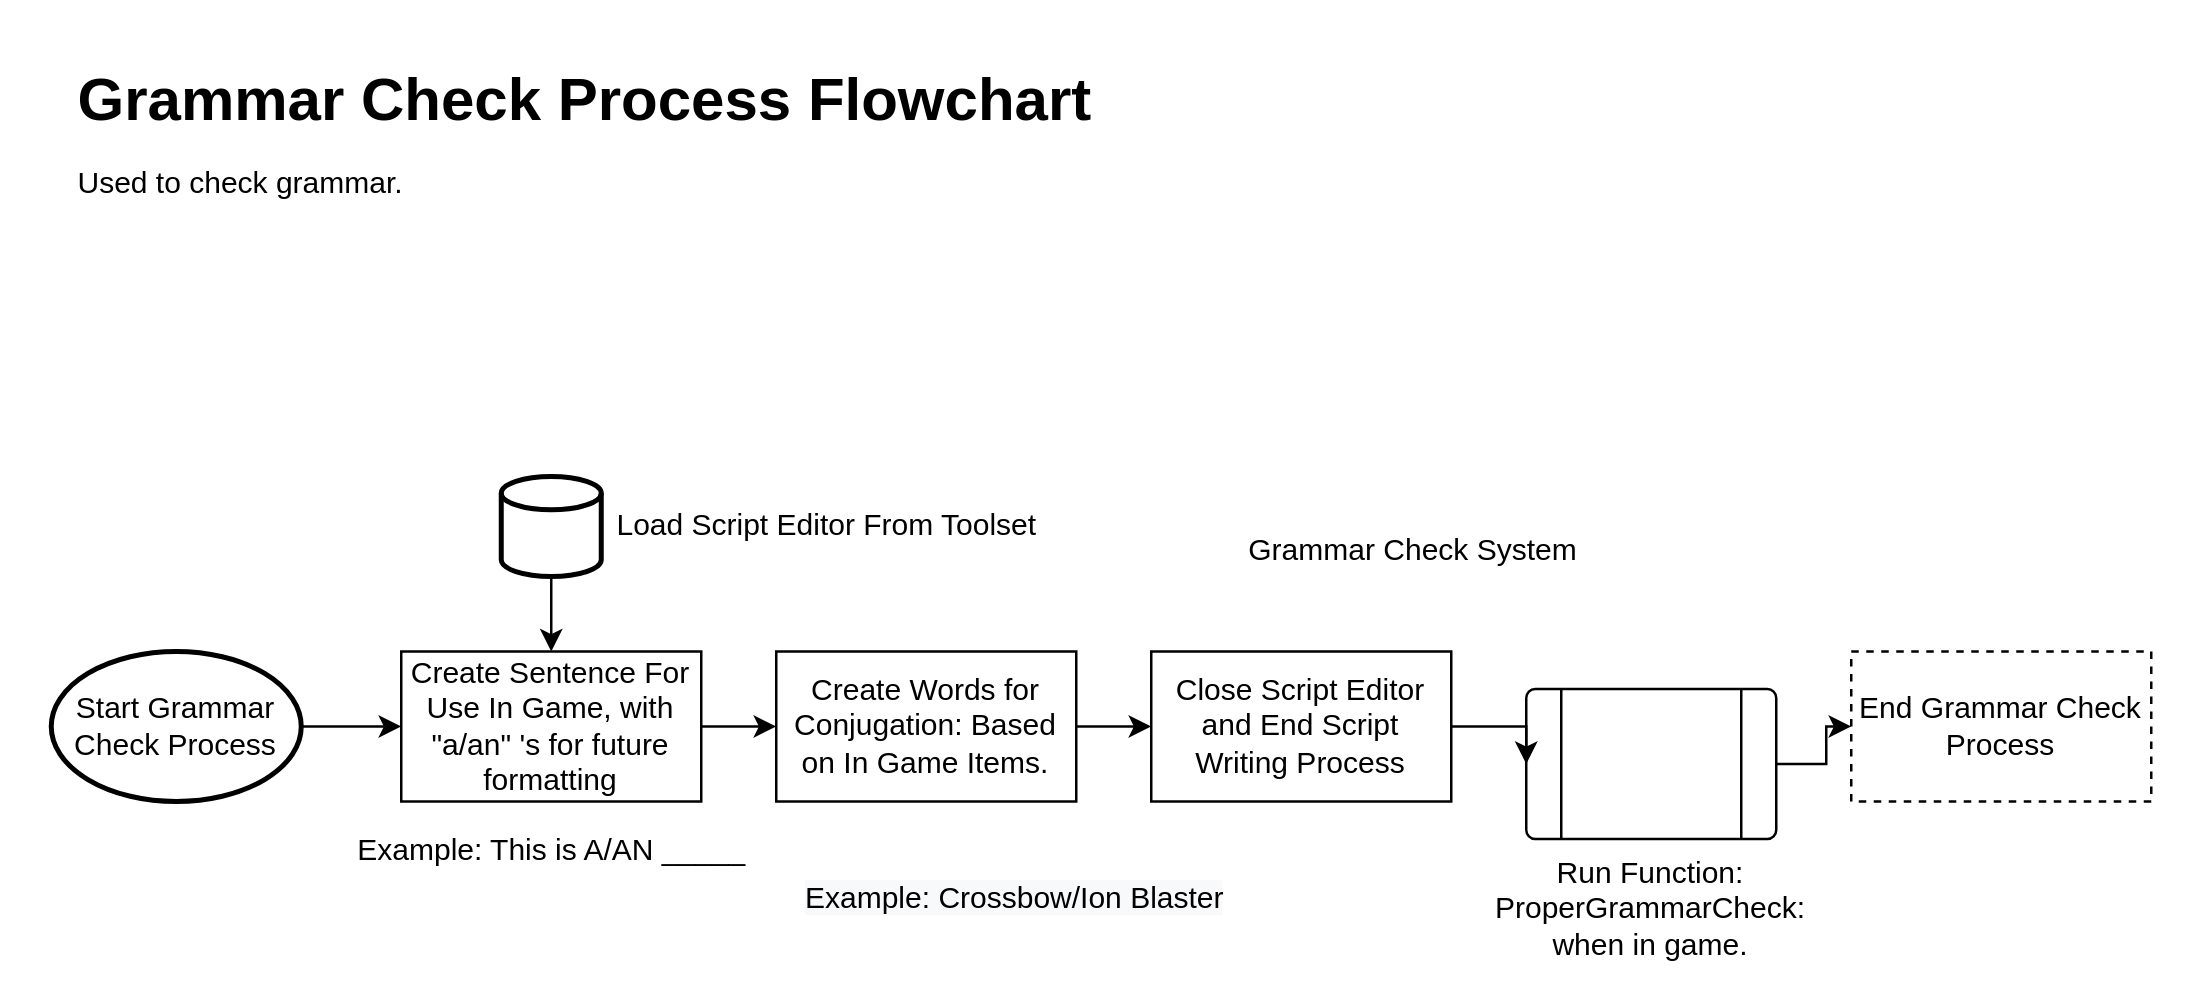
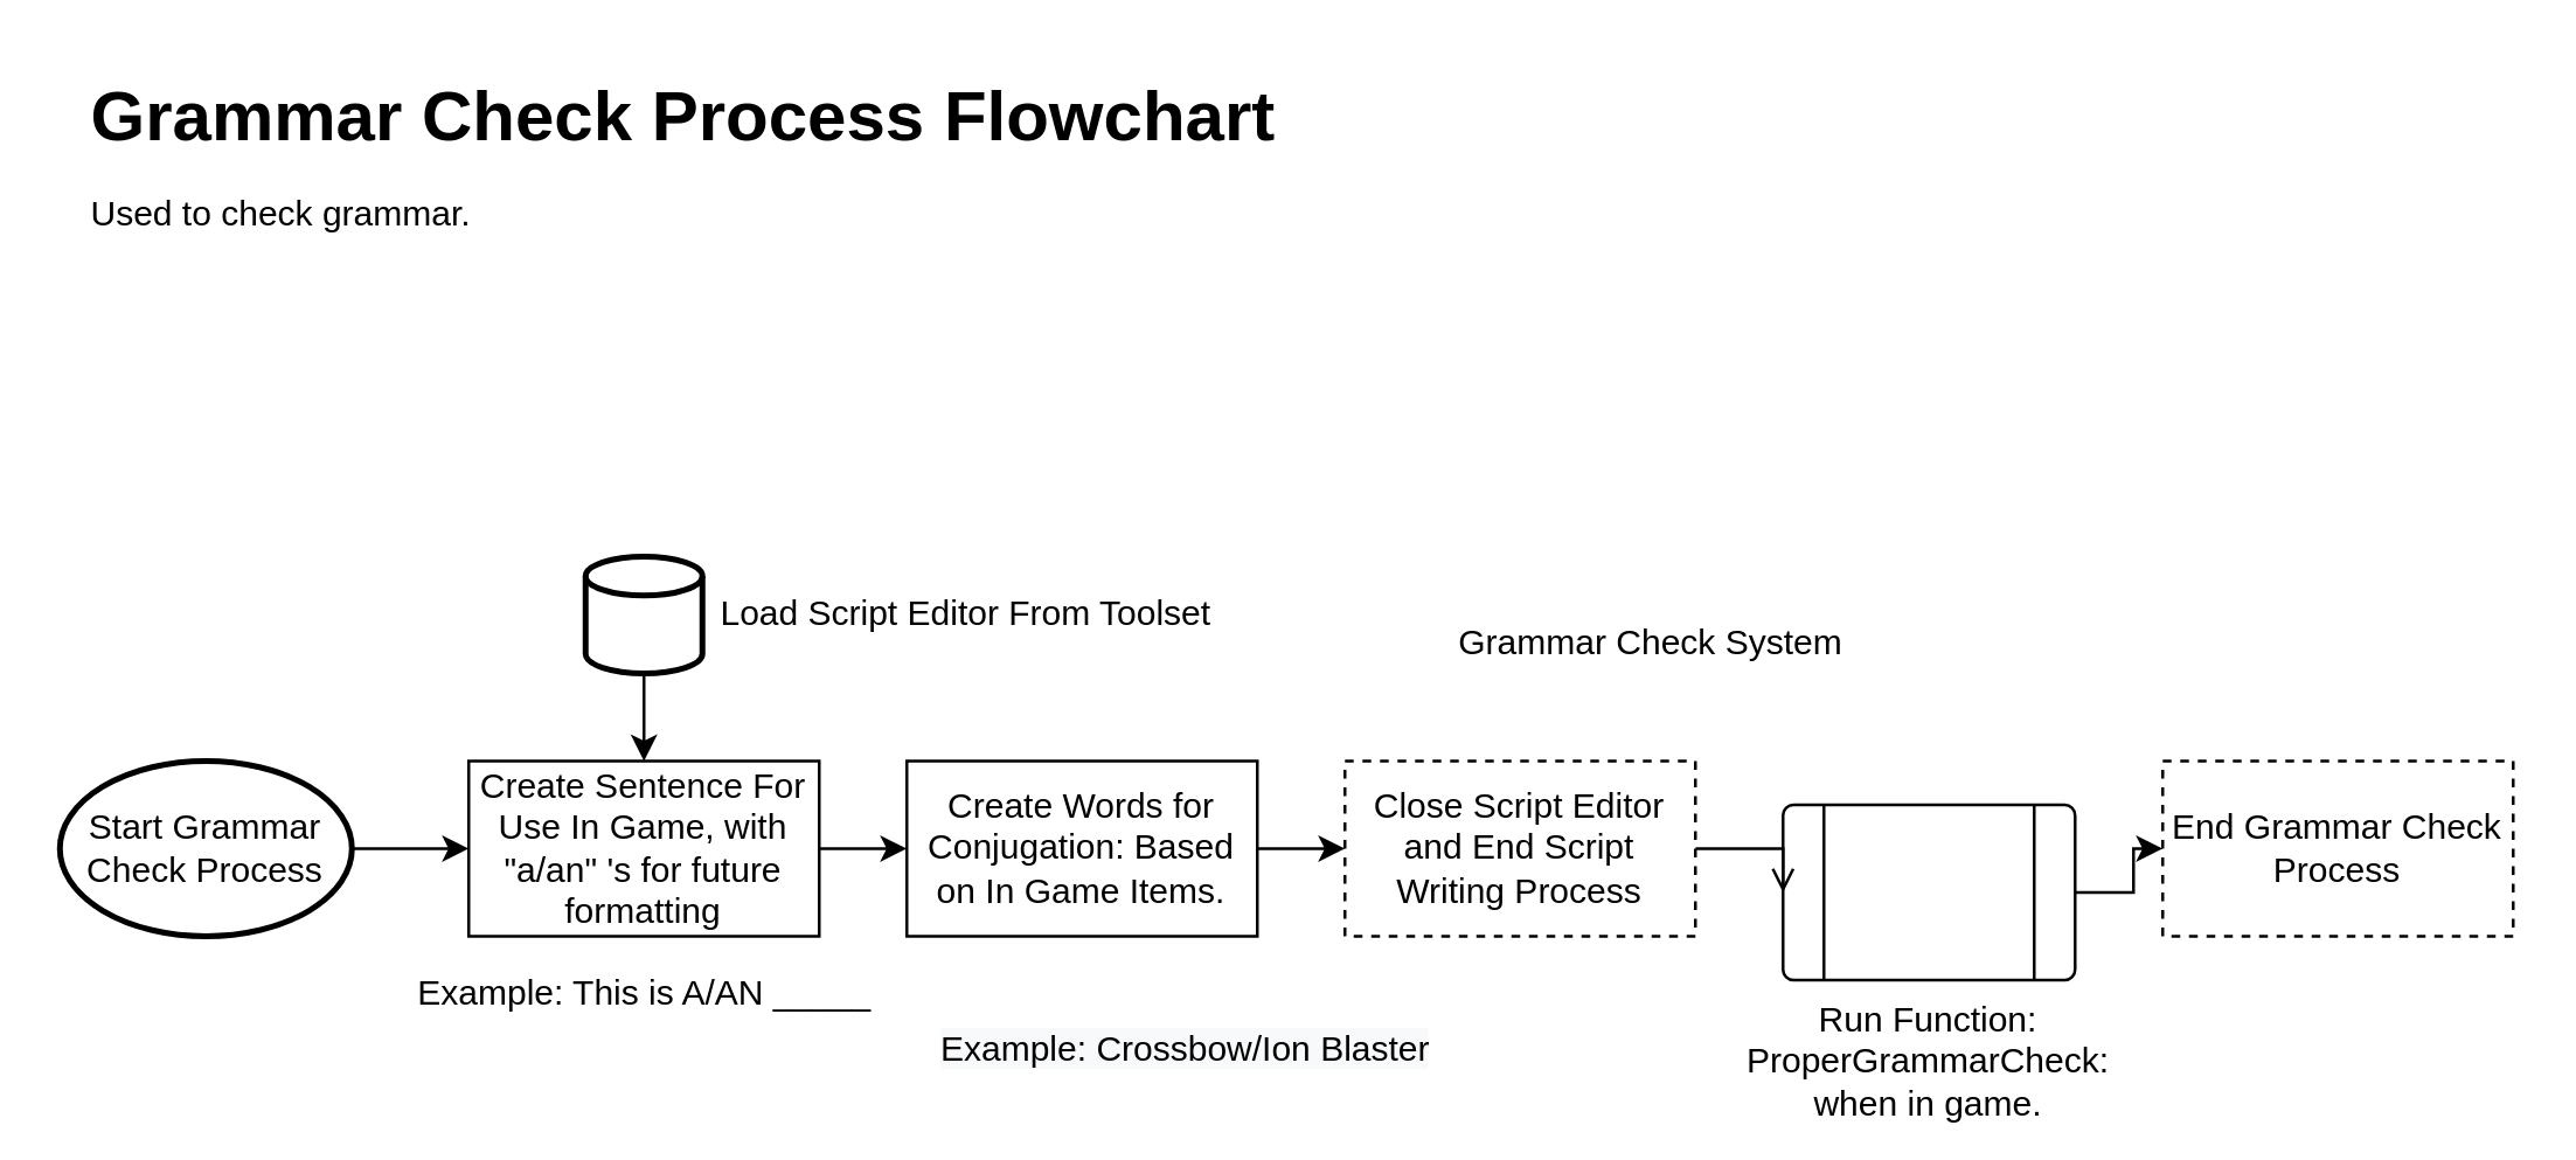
- <mxCell id="17" value="Close Script Editor&lt;br&gt;and End Script Writing Process" style="whiteSpace=wrap;html=1;" parent="1" vertex="1"><mxGeometry x="460" y="260" width="120" height="60" as="geometry" /></mxCell>
+ <mxCell id="17" value="Close Script Editor&lt;br&gt;and End Script Writing Process" style="whiteSpace=wrap;html=1;dashed=1;" parent="1" vertex="1"><mxGeometry x="460" y="260" width="120" height="60" as="geometry" /></mxCell>
- <mxCell id="16" style="edgeStyle=orthogonalEdgeStyle;rounded=0;orthogonalLoop=1;jettySize=auto;html=1;exitX=1;exitY=0.5;exitDx=0;exitDy=0;entryX=0;entryY=0.5;entryDx=0;entryDy=0;" parent="1" source="17" target="15" edge="1"><mxGeometry relative="1" as="geometry" /></mxCell>
+ <mxCell id="16" style="edgeStyle=orthogonalEdgeStyle;rounded=0;orthogonalLoop=1;jettySize=auto;html=1;exitX=1;exitY=0.5;exitDx=0;exitDy=0;entryX=0;entryY=0.5;entryDx=0;entryDy=0;endArrow=open;" parent="1" source="17" target="15" edge="1"><mxGeometry relative="1" as="geometry" /></mxCell>
